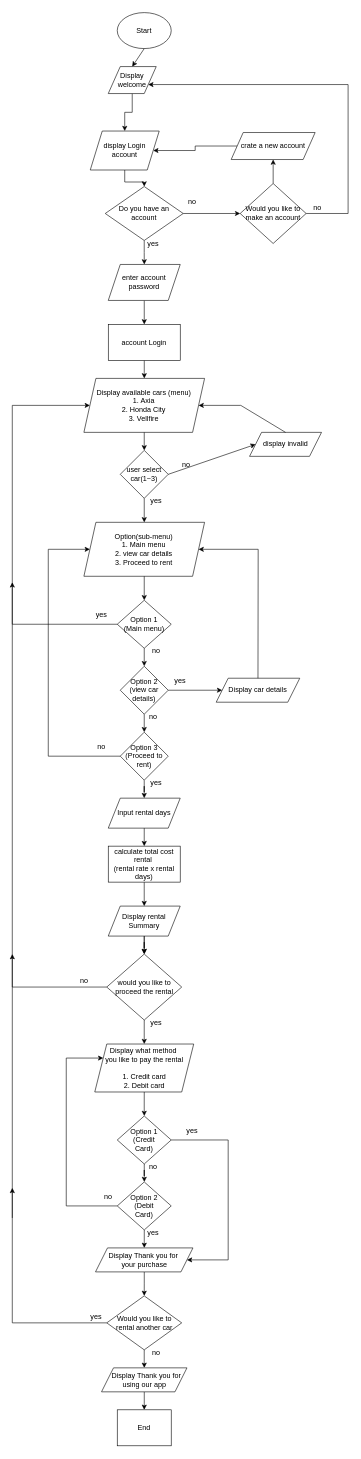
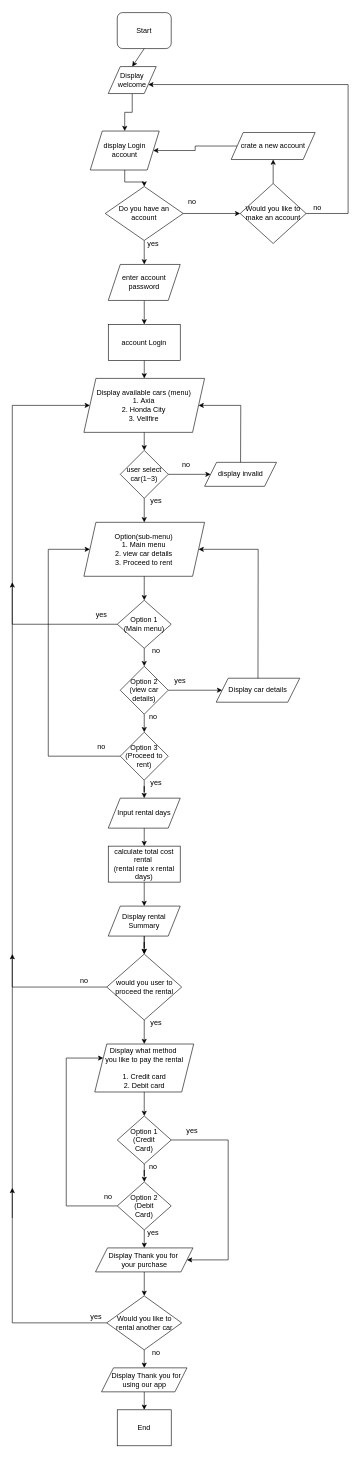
- <mxCell id="2" value="Start" style="ellipse;whiteSpace=wrap;html=1;" vertex="1" parent="1"><mxGeometry x="195.03" y="20" width="90" height="60" as="geometry" /></mxCell>
+ <mxCell id="2" value="Start" style="whiteSpace=wrap;html=1;rounded=1;" vertex="1" parent="1"><mxGeometry x="195.03" y="20" width="90" height="60" as="geometry" /></mxCell>
- <mxCell id="7" value="display invalid" style="shape=parallelogram;perimeter=parallelogramPerimeter;whiteSpace=wrap;html=1;fixedSize=1;" vertex="1" parent="1"><mxGeometry x="415.66" y="720" width="120" height="40" as="geometry" /></mxCell>
+ <mxCell id="7" value="display invalid" style="shape=parallelogram;perimeter=parallelogramPerimeter;whiteSpace=wrap;html=1;fixedSize=1;" vertex="1" parent="1"><mxGeometry x="340.66" y="770" width="120" height="40" as="geometry" /></mxCell>
- <mxCell id="28" value="would you like to proceed the rental" style="rhombus;whiteSpace=wrap;html=1;" vertex="1" parent="1"><mxGeometry x="177.53" y="1590" width="125" height="110" as="geometry" /></mxCell>
+ <mxCell id="28" value="would you user to proceed the rental" style="rhombus;whiteSpace=wrap;html=1;" vertex="1" parent="1"><mxGeometry x="177.53" y="1590" width="125" height="110" as="geometry" /></mxCell>
